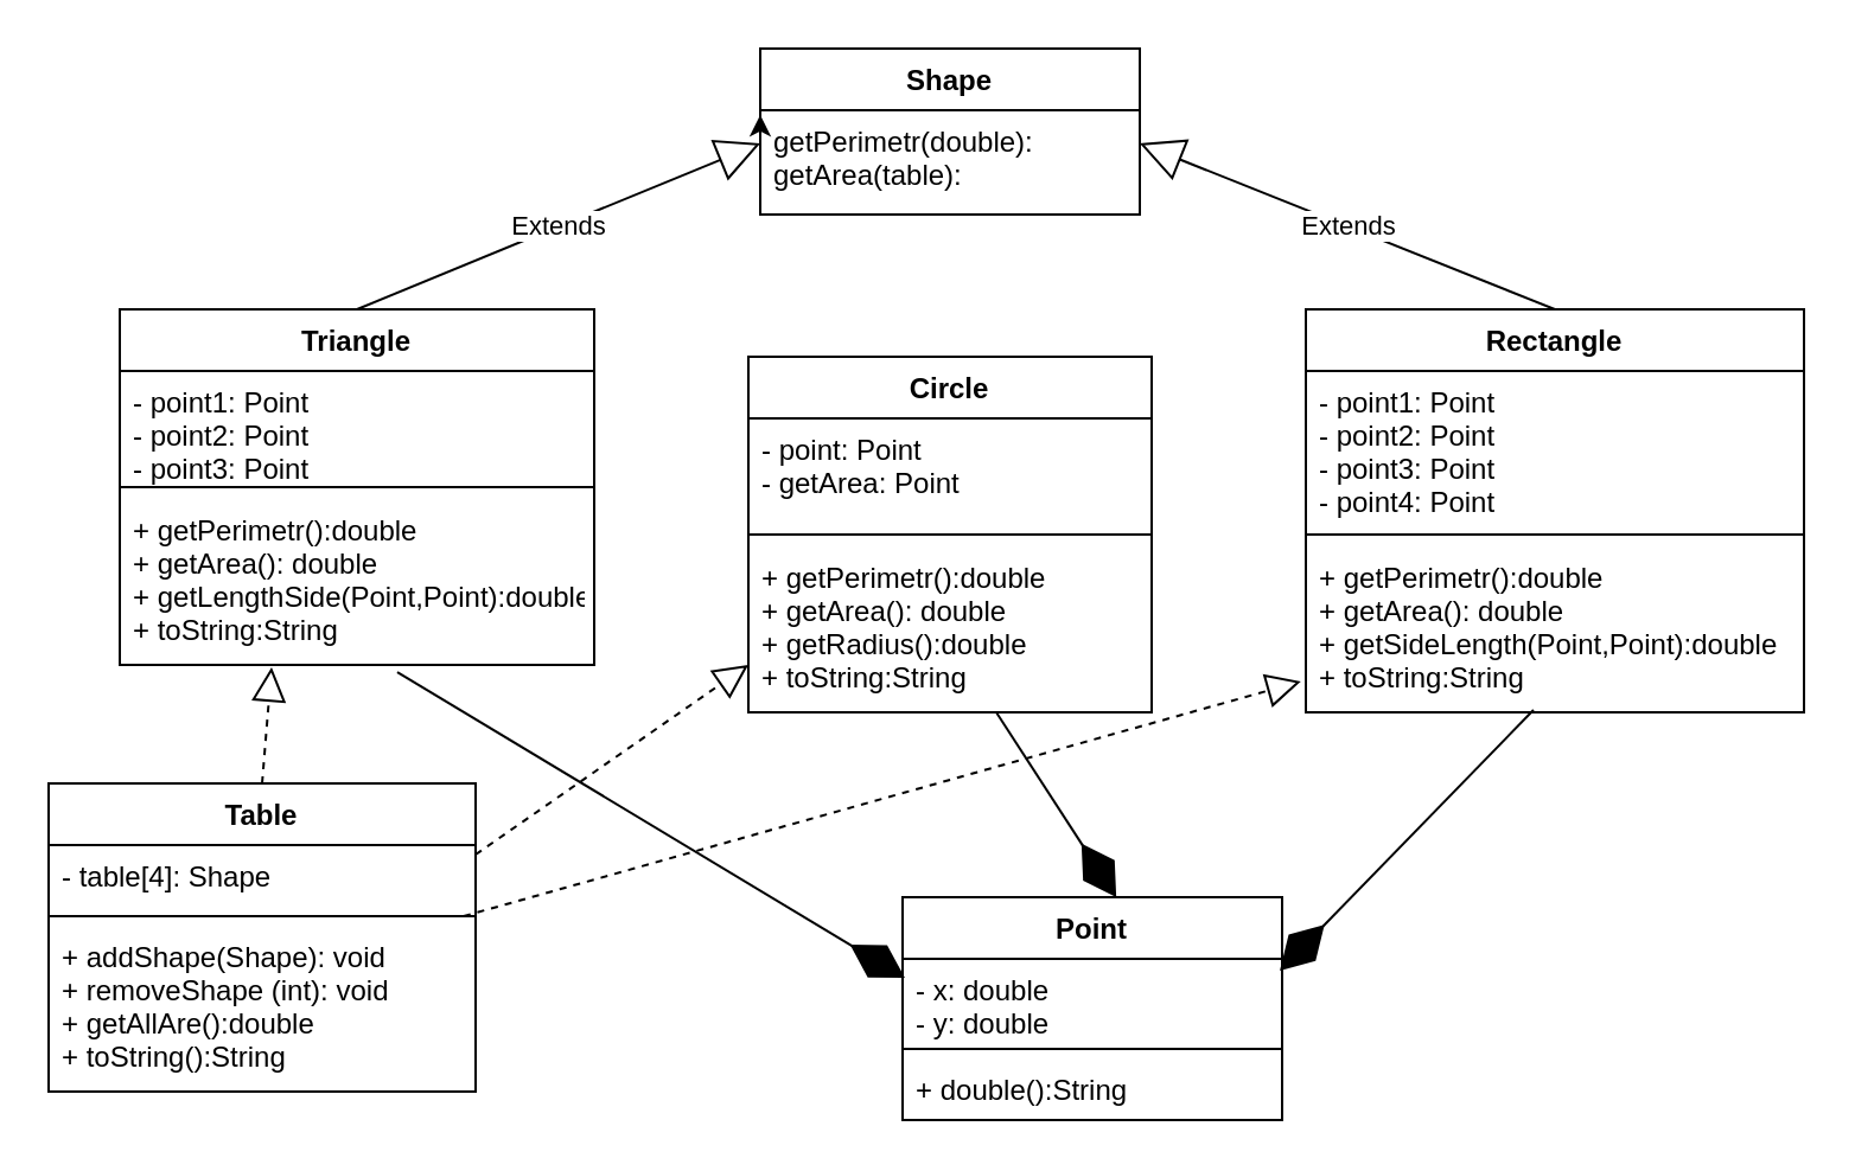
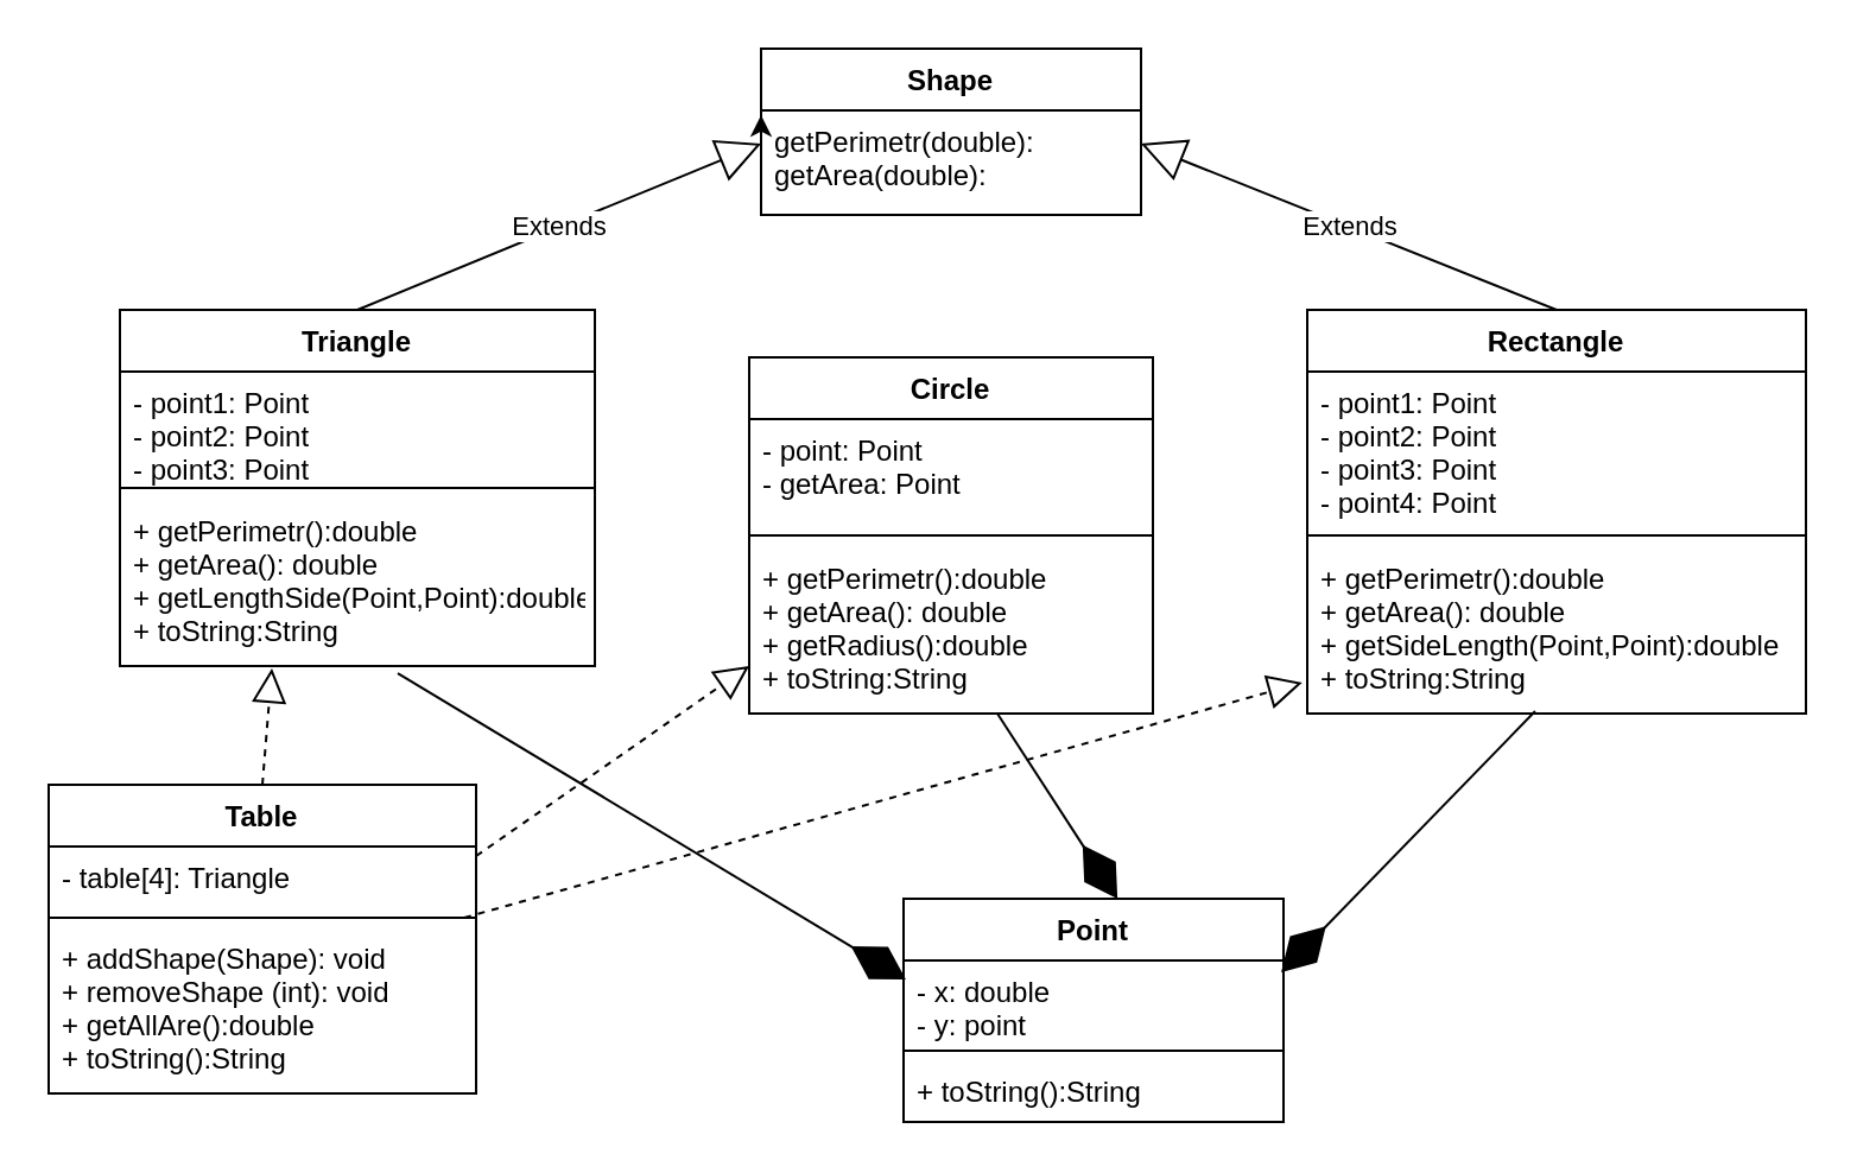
- <mxCell id="13" value="getPerimetr(double):&#10;getArea(table):" style="text;strokeColor=none;fillColor=none;align=left;verticalAlign=top;spacingLeft=4;spacingRight=4;overflow=hidden;rotatable=0;points=[[0,0.5],[1,0.5]];portConstraint=eastwest;" vertex="1" parent="10"><mxGeometry y="26" width="160" height="44" as="geometry" /></mxCell>
+ <mxCell id="13" value="getPerimetr(double):&#10;getArea(double):" style="text;strokeColor=none;fillColor=none;align=left;verticalAlign=top;spacingLeft=4;spacingRight=4;overflow=hidden;rotatable=0;points=[[0,0.5],[1,0.5]];portConstraint=eastwest;" vertex="1" parent="10"><mxGeometry y="26" width="160" height="44" as="geometry" /></mxCell>
- <mxCell id="30" value="- table[4]: Shape" style="text;strokeColor=none;fillColor=none;align=left;verticalAlign=top;spacingLeft=4;spacingRight=4;overflow=hidden;rotatable=0;points=[[0,0.5],[1,0.5]];portConstraint=eastwest;" vertex="1" parent="29"><mxGeometry y="26" width="180" height="26" as="geometry" /></mxCell>
+ <mxCell id="30" value="- table[4]: Triangle" style="text;strokeColor=none;fillColor=none;align=left;verticalAlign=top;spacingLeft=4;spacingRight=4;overflow=hidden;rotatable=0;points=[[0,0.5],[1,0.5]];portConstraint=eastwest;" vertex="1" parent="29"><mxGeometry y="26" width="180" height="26" as="geometry" /></mxCell>
- <mxCell id="23" value="- x: double&#10;- y: double " style="text;strokeColor=none;fillColor=none;align=left;verticalAlign=top;spacingLeft=4;spacingRight=4;overflow=hidden;rotatable=0;points=[[0,0.5],[1,0.5]];portConstraint=eastwest;" vertex="1" parent="22"><mxGeometry y="26" width="160" height="34" as="geometry" /></mxCell>
+ <mxCell id="23" value="- x: double&#10;- y: point " style="text;strokeColor=none;fillColor=none;align=left;verticalAlign=top;spacingLeft=4;spacingRight=4;overflow=hidden;rotatable=0;points=[[0,0.5],[1,0.5]];portConstraint=eastwest;" vertex="1" parent="22"><mxGeometry y="26" width="160" height="34" as="geometry" /></mxCell>
- <mxCell id="25" value="+ double():String" style="text;strokeColor=none;fillColor=none;align=left;verticalAlign=top;spacingLeft=4;spacingRight=4;overflow=hidden;rotatable=0;points=[[0,0.5],[1,0.5]];portConstraint=eastwest;" vertex="1" parent="22"><mxGeometry y="68" width="160" height="26" as="geometry" /></mxCell>
+ <mxCell id="25" value="+ toString():String" style="text;strokeColor=none;fillColor=none;align=left;verticalAlign=top;spacingLeft=4;spacingRight=4;overflow=hidden;rotatable=0;points=[[0,0.5],[1,0.5]];portConstraint=eastwest;" vertex="1" parent="22"><mxGeometry y="68" width="160" height="26" as="geometry" /></mxCell>
